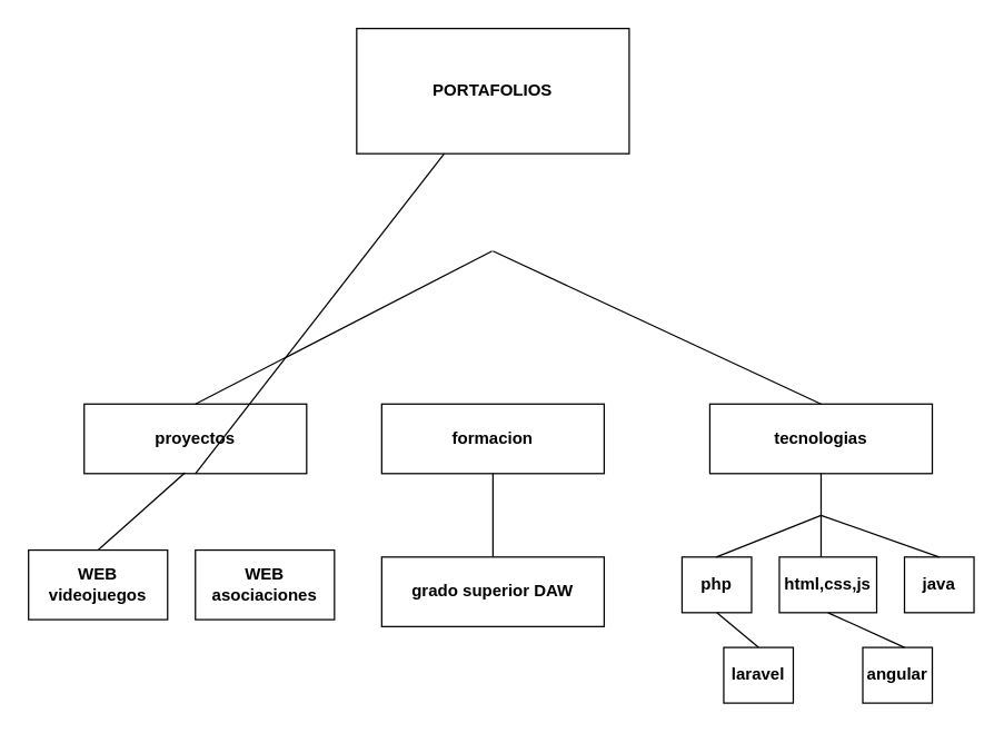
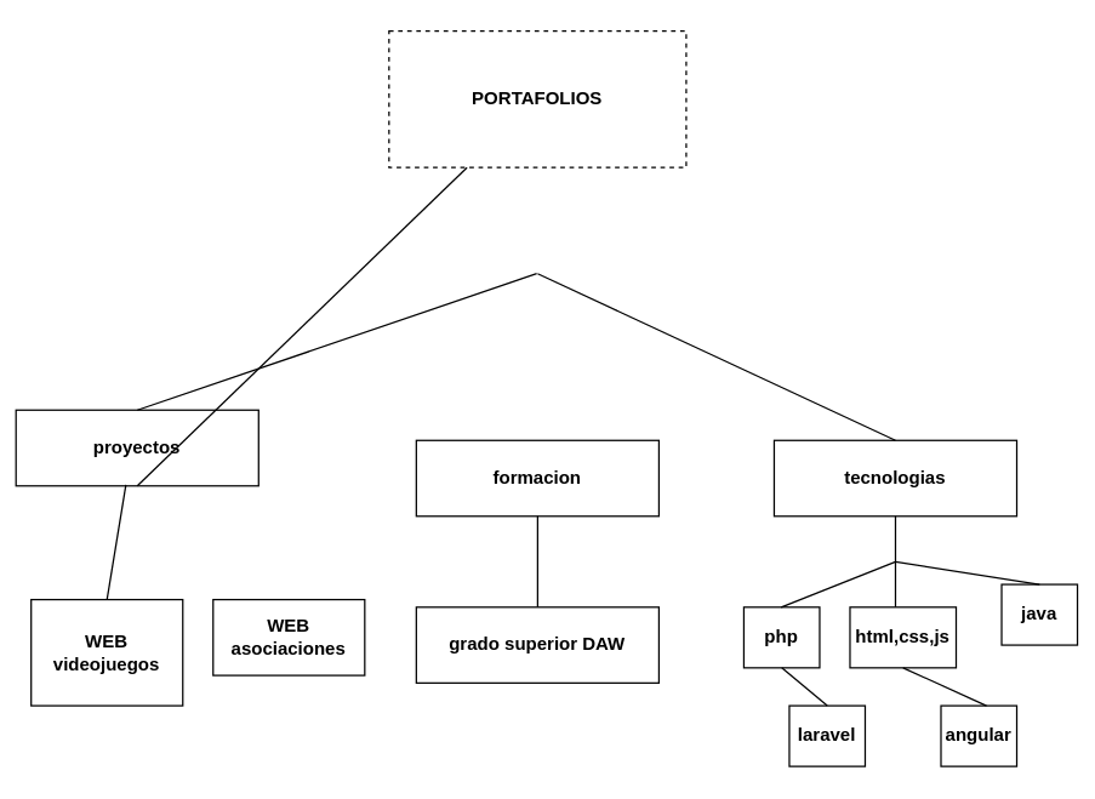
- <mxCell id="2" value="&lt;b&gt;PORTAFOLIOS&lt;/b&gt;" style="rounded=0;whiteSpace=wrap;html=1;" vertex="1" parent="1"><mxGeometry x="256" y="20" width="196" height="90" as="geometry" /></mxCell>
+ <mxCell id="2" value="&lt;b&gt;PORTAFOLIOS&lt;/b&gt;" style="rounded=0;whiteSpace=wrap;html=1;dashed=1;" vertex="1" parent="1"><mxGeometry x="256" y="20" width="196" height="90" as="geometry" /></mxCell>
- <mxCell id="3" value="&lt;b&gt;proyectos&lt;/b&gt;" style="rounded=0;whiteSpace=wrap;html=1;" vertex="1" parent="1"><mxGeometry x="60" y="290" width="160" height="50" as="geometry" /></mxCell>
+ <mxCell id="3" value="&lt;b&gt;proyectos&lt;/b&gt;" style="rounded=0;whiteSpace=wrap;html=1;" vertex="1" parent="1"><mxGeometry x="10" y="270" width="160" height="50" as="geometry" /></mxCell>
- <mxCell id="22" value="&lt;b&gt;WEB&lt;/b&gt;&lt;div&gt;&lt;b&gt;videojuegos&lt;/b&gt;&lt;/div&gt;" style="rounded=0;whiteSpace=wrap;html=1;" vertex="1" parent="1"><mxGeometry x="20" y="395" width="100" height="50" as="geometry" /></mxCell>
+ <mxCell id="22" value="&lt;b&gt;WEB&lt;/b&gt;&lt;div&gt;&lt;b&gt;videojuegos&lt;/b&gt;&lt;/div&gt;" style="rounded=0;whiteSpace=wrap;html=1;" vertex="1" parent="1"><mxGeometry x="20" y="395" width="100" height="70" as="geometry" /></mxCell>
- <mxCell id="11" value="&lt;b&gt;java&lt;/b&gt;" style="rounded=0;whiteSpace=wrap;html=1;" vertex="1" parent="1"><mxGeometry x="650" y="400" width="50" height="40" as="geometry" /></mxCell>
+ <mxCell id="11" value="&lt;b&gt;java&lt;/b&gt;" style="rounded=0;whiteSpace=wrap;html=1;" vertex="1" parent="1"><mxGeometry x="660" y="385" width="50" height="40" as="geometry" /></mxCell>
